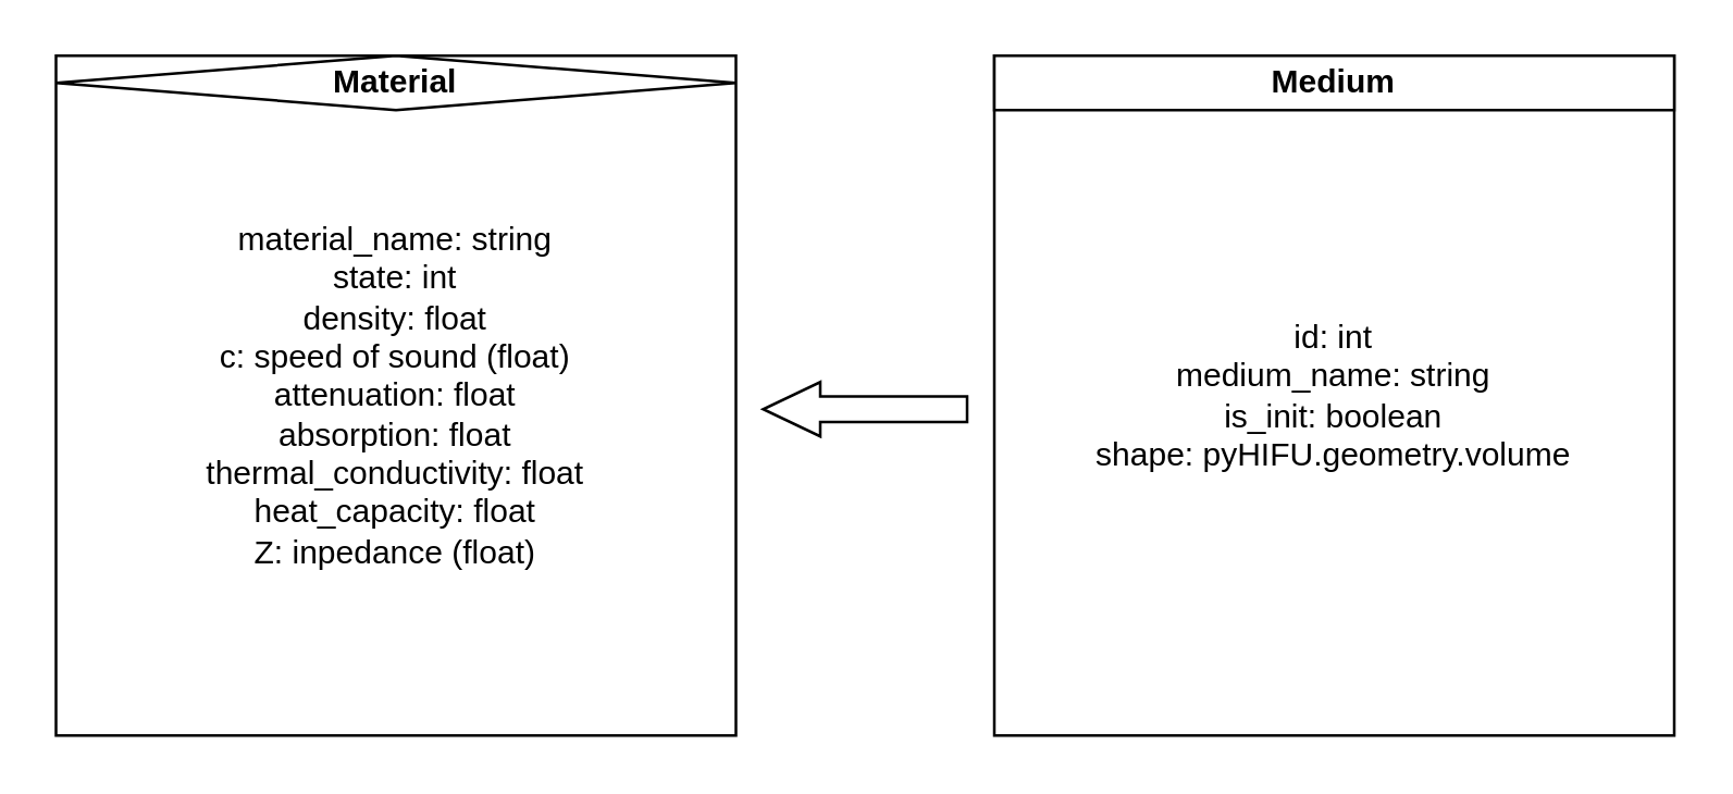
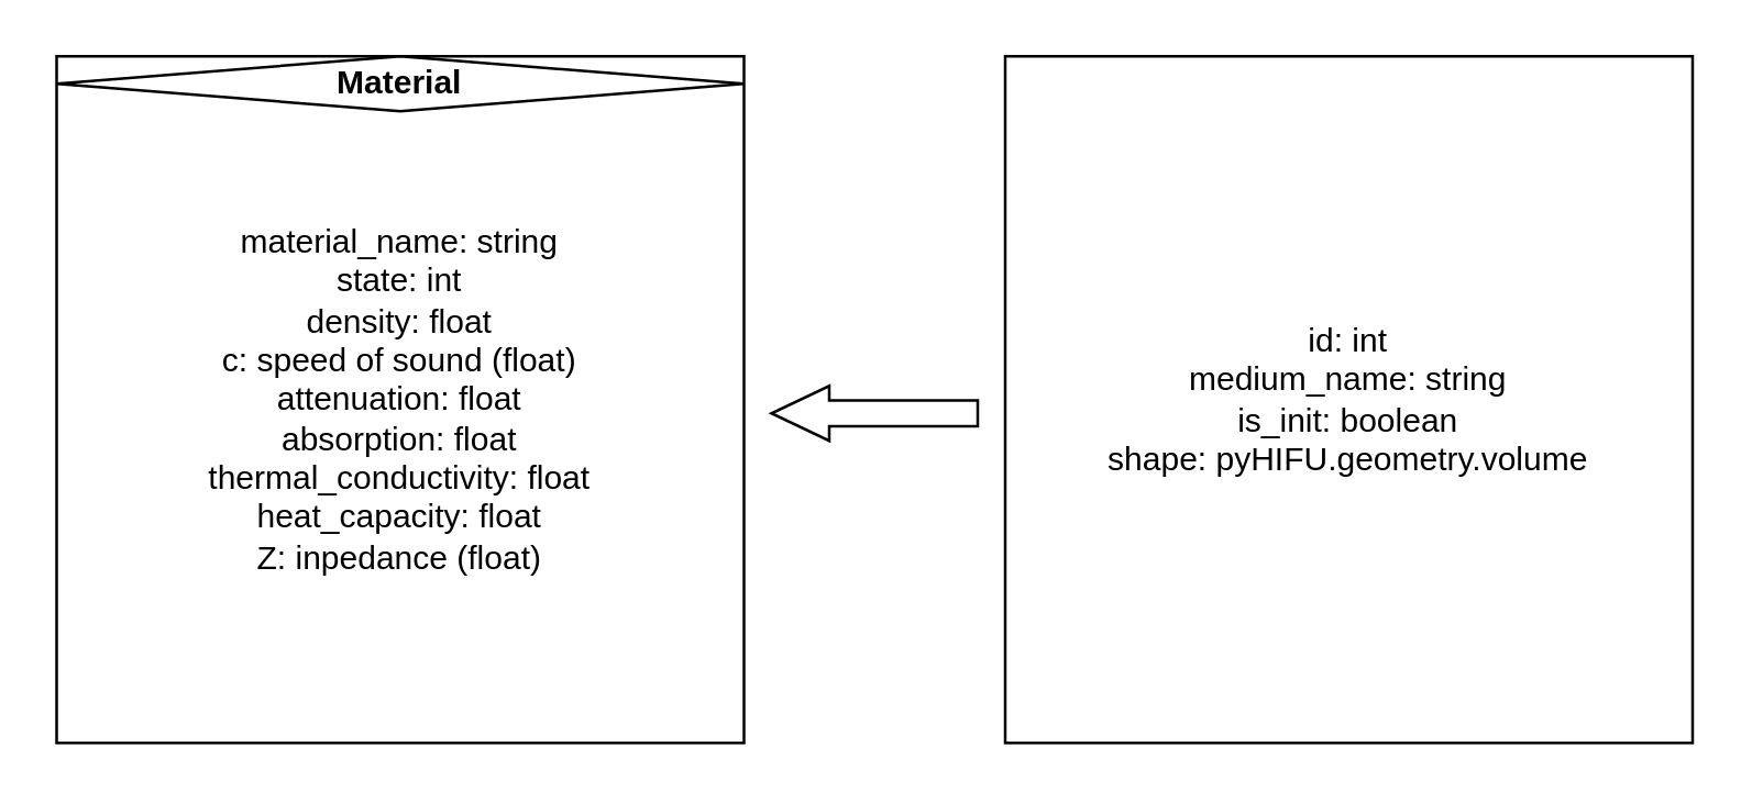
- <mxCell id="5" value="&lt;b&gt;Medium&lt;/b&gt;" style="rounded=0;whiteSpace=wrap;html=1;" vertex="1" parent="1"><mxGeometry x="365" y="20" width="250" height="20" as="geometry" /></mxCell>
